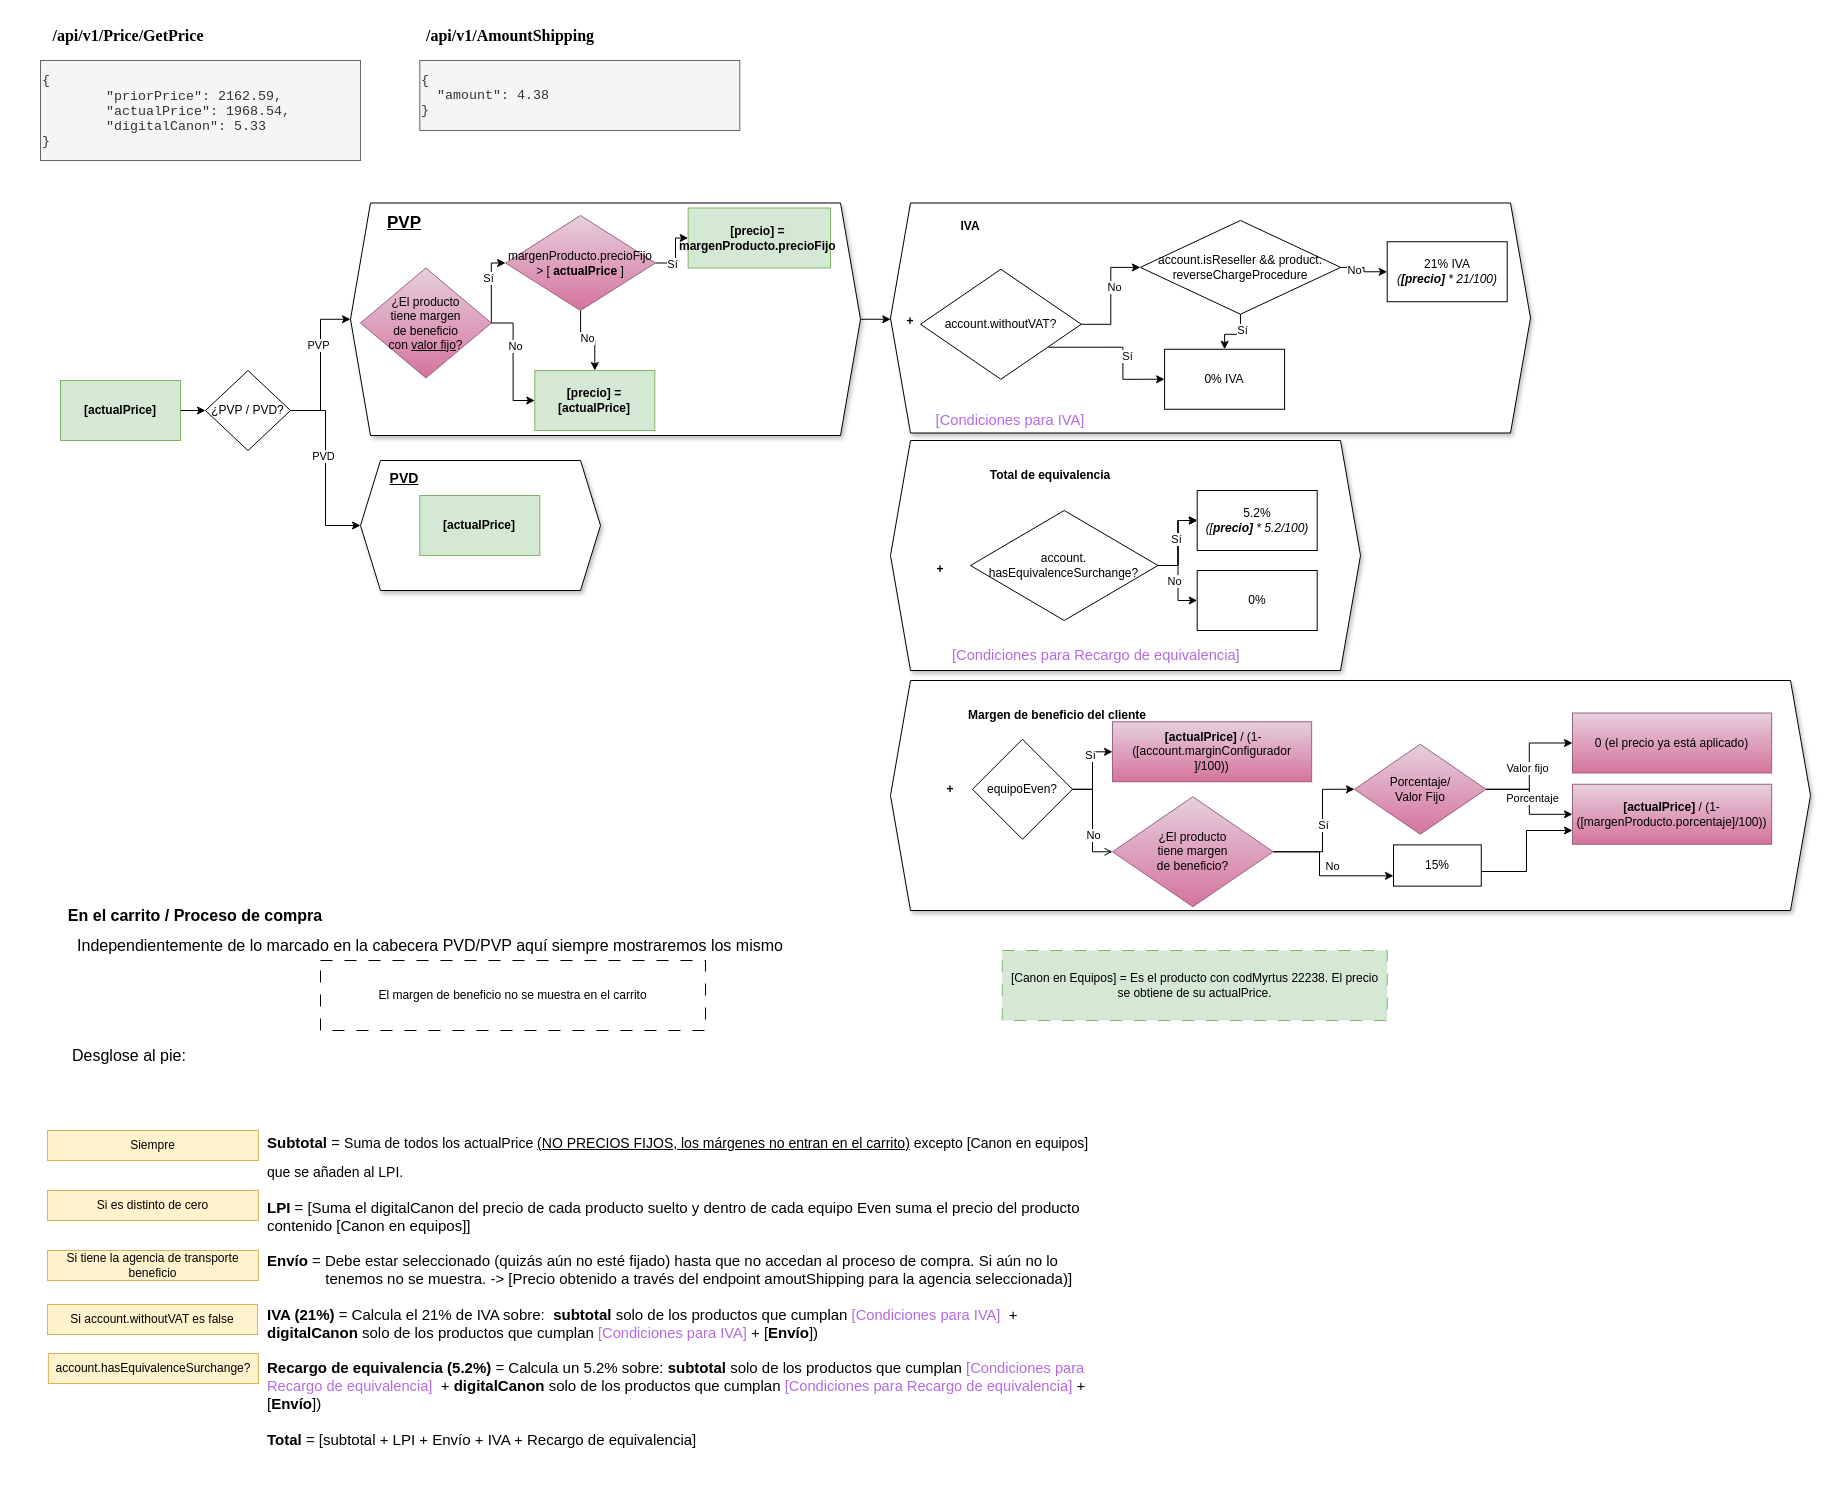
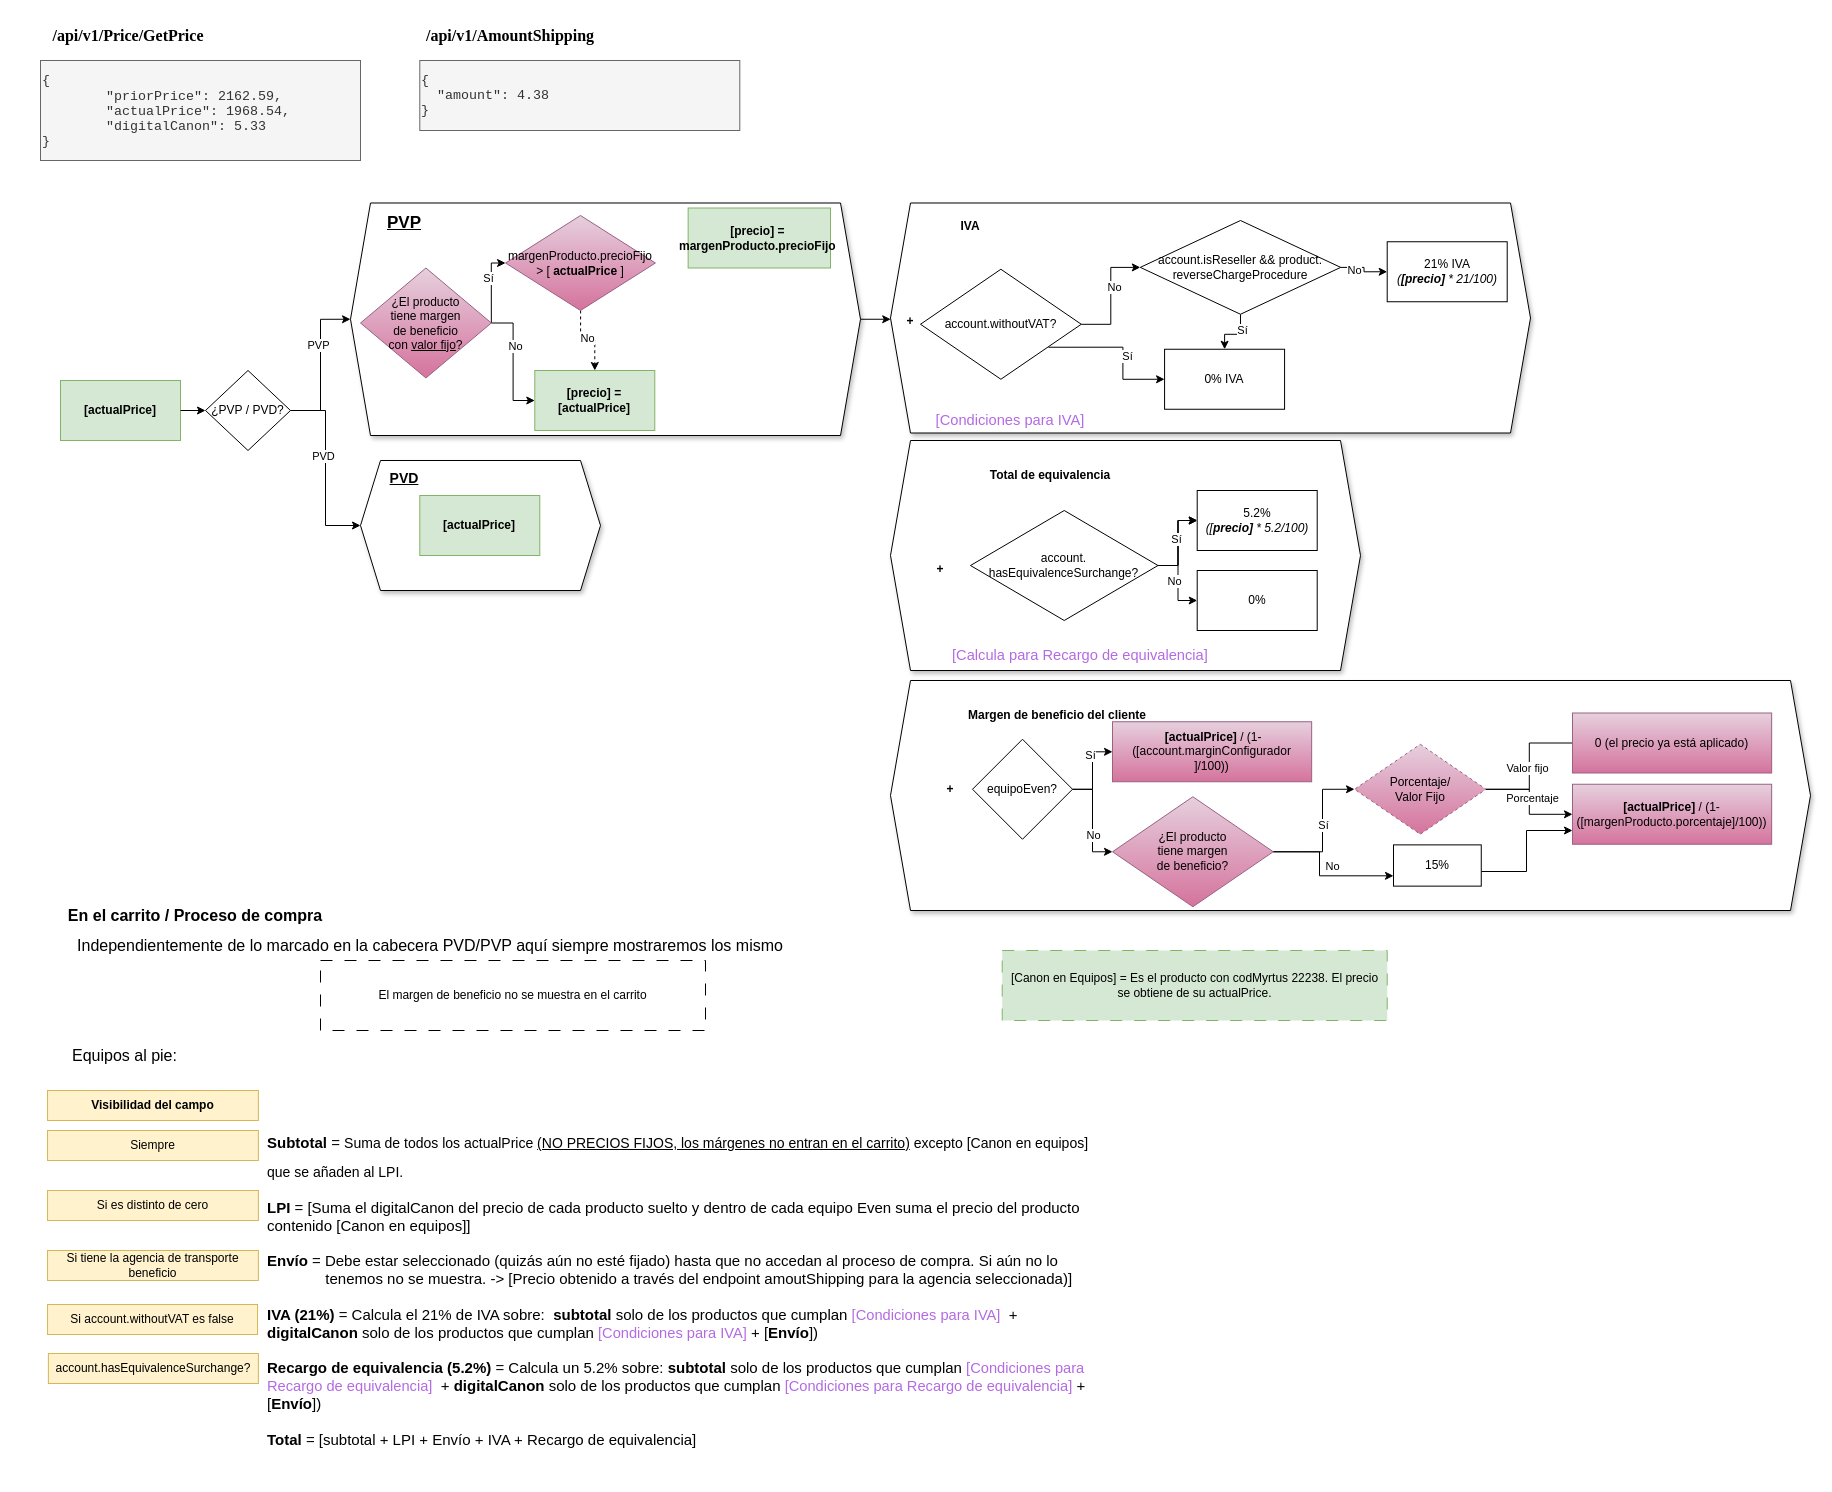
- <mxCell id="72" style="edgeStyle=orthogonalEdgeStyle;rounded=0;orthogonalLoop=1;jettySize=auto;html=1;entryX=0;entryY=0.5;entryDx=0;entryDy=0;" parent="1" source="76" target="77" edge="1"><mxGeometry relative="1" as="geometry" /></mxCell>
- <mxCell id="73" value="Sí" style="edgeLabel;html=1;align=center;verticalAlign=middle;resizable=0;points=[];" parent="72" vertex="1" connectable="0"><mxGeometry x="-0.298" y="4" relative="1" as="geometry"><mxPoint y="1" as="offset" /></mxGeometry></mxCell>
- <mxCell id="74" style="edgeStyle=orthogonalEdgeStyle;rounded=0;orthogonalLoop=1;jettySize=auto;html=1;entryX=0.5;entryY=0;entryDx=0;entryDy=0;" parent="1" source="76" target="66" edge="1"><mxGeometry relative="1" as="geometry" /></mxCell>
+ <mxCell id="74" style="edgeStyle=orthogonalEdgeStyle;rounded=0;orthogonalLoop=1;jettySize=auto;html=1;entryX=0.5;entryY=0;entryDx=0;entryDy=0;dashed=1;" parent="1" source="76" target="66" edge="1"><mxGeometry relative="1" as="geometry" /></mxCell>
- <mxCell id="94" value="&lt;span style=&quot;color: rgb(179, 106, 226); font-family: Aptos, sans-serif; font-size: 14.667px; font-style: normal; font-variant-ligatures: normal; font-variant-caps: normal; font-weight: 400; letter-spacing: normal; orphans: 2; text-align: left; text-indent: 0px; text-transform: none; widows: 2; word-spacing: 0px; -webkit-text-stroke-width: 0px; white-space: normal; background-color: rgb(255, 255, 255); text-decoration-thickness: initial; text-decoration-style: initial; text-decoration-color: initial; display: inline !important; float: none;&quot;&gt;[Condiciones para Recargo de equivalencia]&lt;/span&gt;" style="text;whiteSpace=wrap;html=1;" vertex="1" parent="1"><mxGeometry x="950" y="640" width="320" height="40" as="geometry" /></mxCell>
+ <mxCell id="94" value="&lt;span style=&quot;color: rgb(179, 106, 226); font-family: Aptos, sans-serif; font-size: 14.667px; font-style: normal; font-variant-ligatures: normal; font-variant-caps: normal; font-weight: 400; letter-spacing: normal; orphans: 2; text-align: left; text-indent: 0px; text-transform: none; widows: 2; word-spacing: 0px; -webkit-text-stroke-width: 0px; white-space: normal; background-color: rgb(255, 255, 255); text-decoration-thickness: initial; text-decoration-style: initial; text-decoration-color: initial; display: inline !important; float: none;&quot;&gt;[Calcula para Recargo de equivalencia]&lt;/span&gt;" style="text;whiteSpace=wrap;html=1;" vertex="1" parent="1"><mxGeometry x="950" y="640" width="320" height="40" as="geometry" /></mxCell>
- <mxCell id="54" style="edgeStyle=orthogonalEdgeStyle;rounded=0;orthogonalLoop=1;jettySize=auto;html=1;entryX=0;entryY=0.5;entryDx=0;entryDy=0;" parent="1" source="56" target="58" edge="1"><mxGeometry relative="1" as="geometry" /></mxCell>
+ <mxCell id="54" style="edgeStyle=orthogonalEdgeStyle;rounded=0;orthogonalLoop=1;jettySize=auto;html=1;entryX=0;entryY=0.5;entryDx=0;entryDy=0;endArrow=none;" parent="1" source="56" target="58" edge="1"><mxGeometry relative="1" as="geometry" /></mxCell>
- <mxCell id="56" value="Porcentaje/&lt;br&gt;Valor Fijo" style="rhombus;whiteSpace=wrap;html=1;fillColor=#e6d0de;gradientColor=#d5739d;strokeColor=#996185;" parent="1" vertex="1"><mxGeometry x="1353.99" y="743.75" width="131.54" height="90" as="geometry" /></mxCell>
+ <mxCell id="56" value="Porcentaje/&lt;br&gt;Valor Fijo" style="rhombus;whiteSpace=wrap;html=1;fillColor=#e6d0de;gradientColor=#d5739d;strokeColor=#996185;dashed=1;" parent="1" vertex="1"><mxGeometry x="1353.99" y="743.75" width="131.54" height="90" as="geometry" /></mxCell>
- <mxCell id="61" style="edgeStyle=orthogonalEdgeStyle;rounded=0;orthogonalLoop=1;jettySize=auto;html=1;entryX=0;entryY=0.5;entryDx=0;entryDy=0;endArrow=open;" parent="1" source="63" target="23" edge="1"><mxGeometry relative="1" as="geometry" /></mxCell>
+ <mxCell id="61" style="edgeStyle=orthogonalEdgeStyle;rounded=0;orthogonalLoop=1;jettySize=auto;html=1;entryX=0;entryY=0.5;entryDx=0;entryDy=0;" parent="1" source="63" target="23" edge="1"><mxGeometry relative="1" as="geometry" /></mxCell>
- <mxCell id="86" value="&lt;span style=&quot;font-weight: normal;&quot;&gt;Desglose al pie:&lt;/span&gt;" style="text;html=1;align=left;verticalAlign=middle;whiteSpace=wrap;rounded=0;fontStyle=1;fontSize=16;" vertex="1" parent="1"><mxGeometry x="70" y="1040" width="740" height="30" as="geometry" /></mxCell>
+ <mxCell id="86" value="&lt;span style=&quot;font-weight: normal;&quot;&gt;Equipos al pie:&lt;/span&gt;" style="text;html=1;align=left;verticalAlign=middle;whiteSpace=wrap;rounded=0;fontStyle=1;fontSize=16;" vertex="1" parent="1"><mxGeometry x="70" y="1040" width="740" height="30" as="geometry" /></mxCell>
+ <mxCell id="91" value="&lt;b&gt;Visibilidad del campo&lt;/b&gt;" style="text;html=1;strokeColor=#d6b656;fillColor=#fff2cc;align=center;verticalAlign=middle;whiteSpace=wrap;rounded=0;" vertex="1" parent="1"><mxGeometry x="47.04" y="1090" width="210.84" height="30" as="geometry" /></mxCell>
